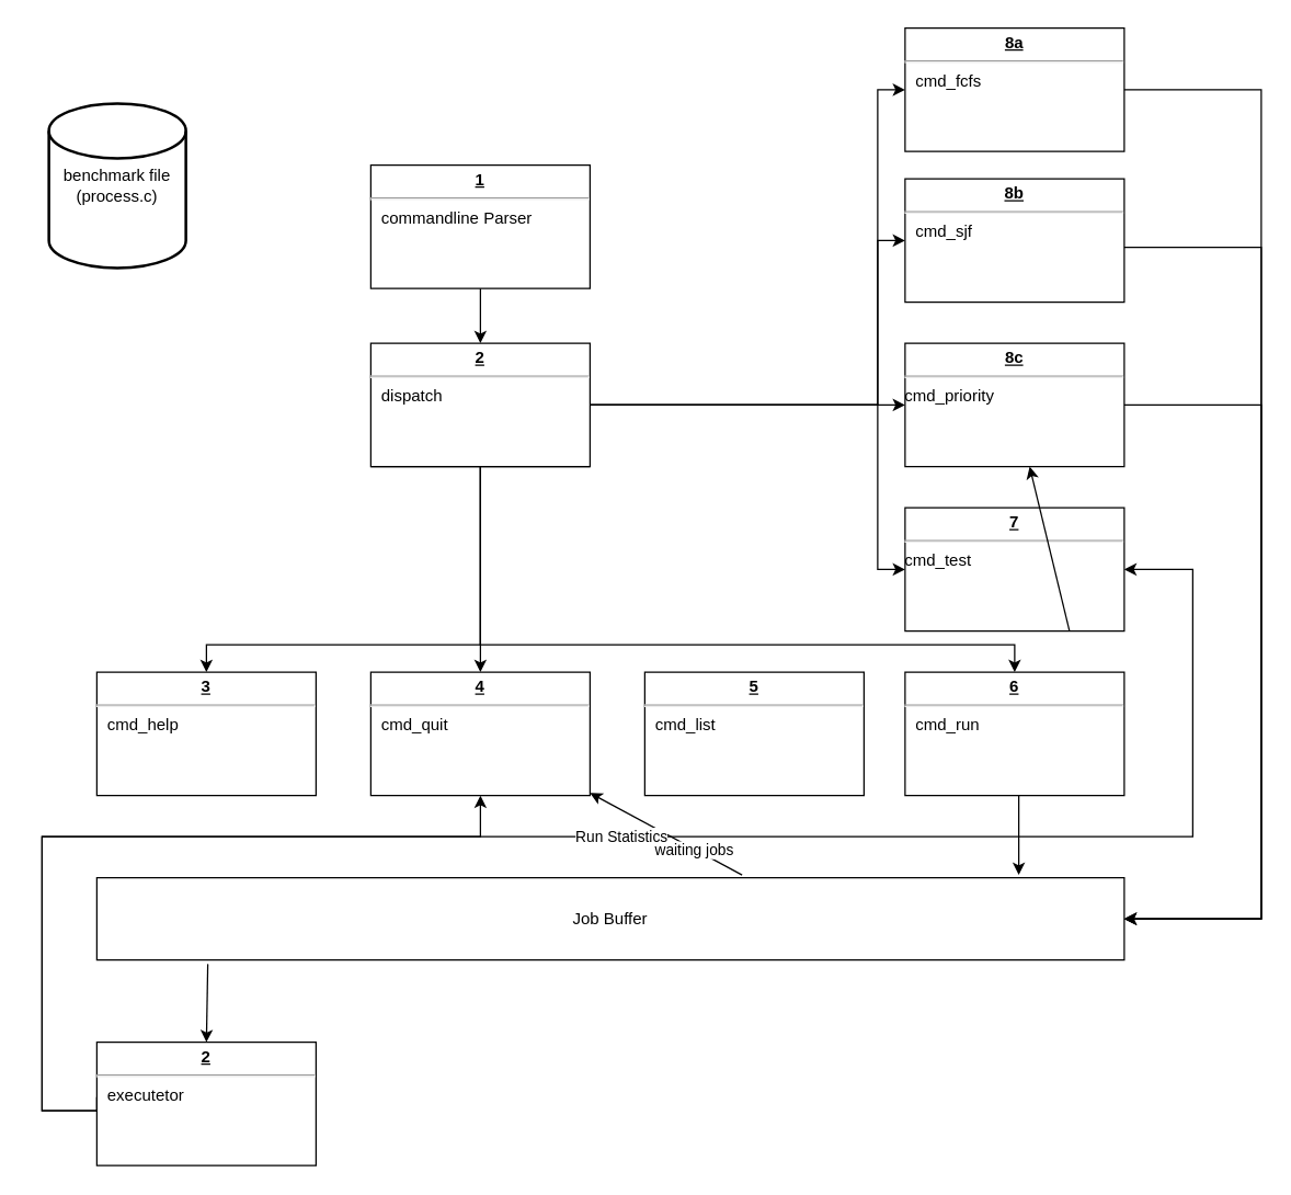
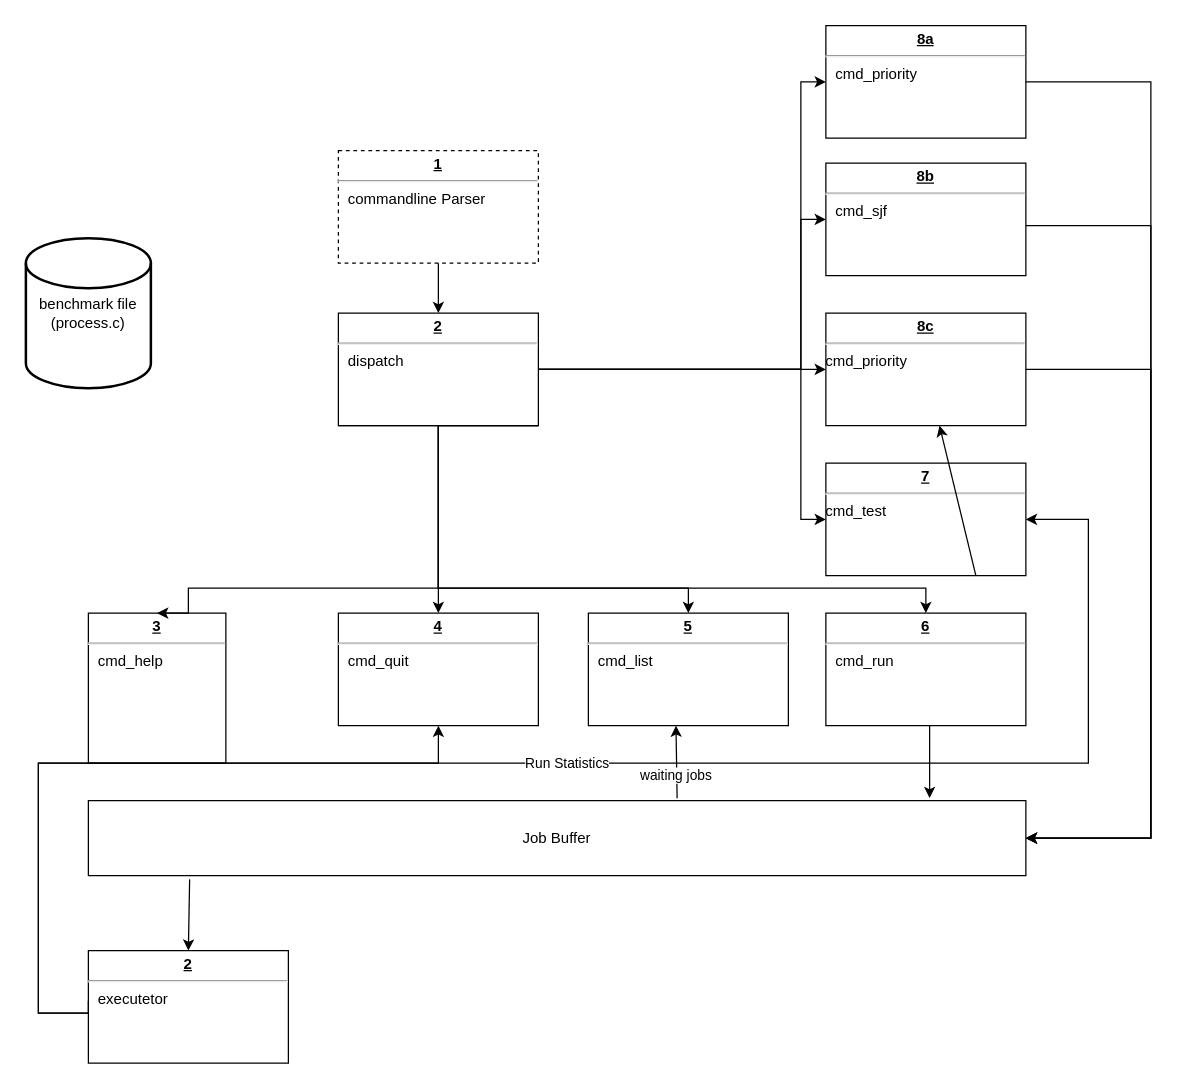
- <mxCell id="11" value="&lt;p style=&quot;margin: 0px ; margin-top: 4px ; text-align: center ; text-decoration: underline&quot;&gt;&lt;b&gt;8a&lt;/b&gt;&lt;/p&gt;&lt;hr&gt;&lt;p style=&quot;margin: 0px ; margin-left: 8px&quot;&gt;cmd_fcfs&lt;/p&gt;" style="verticalAlign=top;align=left;overflow=fill;fontSize=12;fontFamily=Helvetica;html=1;" vertex="1" parent="1"><mxGeometry x="660" y="20" width="160" height="90" as="geometry" /></mxCell>
+ <mxCell id="11" value="&lt;p style=&quot;margin: 0px ; margin-top: 4px ; text-align: center ; text-decoration: underline&quot;&gt;&lt;b&gt;8a&lt;/b&gt;&lt;/p&gt;&lt;hr&gt;&lt;p style=&quot;margin: 0px ; margin-left: 8px&quot;&gt;cmd_priority&lt;/p&gt;" style="verticalAlign=top;align=left;overflow=fill;fontSize=12;fontFamily=Helvetica;html=1;" vertex="1" parent="1"><mxGeometry x="660" y="20" width="160" height="90" as="geometry" /></mxCell>
- <mxCell id="6" value="benchmark file&lt;br&gt;(process.c)" style="strokeWidth=2;html=1;shape=mxgraph.flowchart.database;whiteSpace=wrap;" vertex="1" parent="1"><mxGeometry x="35" y="75" width="100" height="120" as="geometry" /></mxCell>
+ <mxCell id="6" value="benchmark file&lt;br&gt;(process.c)" style="strokeWidth=2;html=1;shape=mxgraph.flowchart.database;whiteSpace=wrap;" vertex="1" parent="1"><mxGeometry x="20" y="190" width="100" height="120" as="geometry" /></mxCell>
- <mxCell id="2" value="&lt;p style=&quot;margin: 0px ; margin-top: 4px ; text-align: center ; text-decoration: underline&quot;&gt;&lt;b&gt;1&lt;/b&gt;&lt;/p&gt;&lt;hr&gt;&lt;p style=&quot;margin: 0px ; margin-left: 8px&quot;&gt;commandline Parser&lt;/p&gt;" style="verticalAlign=top;align=left;overflow=fill;fontSize=12;fontFamily=Helvetica;html=1;" vertex="1" parent="1"><mxGeometry x="270" y="120" width="160" height="90" as="geometry" /></mxCell>
+ <mxCell id="2" value="&lt;p style=&quot;margin: 0px ; margin-top: 4px ; text-align: center ; text-decoration: underline&quot;&gt;&lt;b&gt;1&lt;/b&gt;&lt;/p&gt;&lt;hr&gt;&lt;p style=&quot;margin: 0px ; margin-left: 8px&quot;&gt;commandline Parser&lt;/p&gt;" style="verticalAlign=top;align=left;overflow=fill;fontSize=12;fontFamily=Helvetica;html=1;dashed=1;" vertex="1" parent="1"><mxGeometry x="270" y="120" width="160" height="90" as="geometry" /></mxCell>
+ <mxCell id="3" style="edgeStyle=orthogonalEdgeStyle;rounded=0;orthogonalLoop=1;jettySize=auto;html=1;exitX=1;exitY=1;exitDx=0;exitDy=0;entryX=0.5;entryY=0;entryDx=0;entryDy=0;" edge="1" parent="1" source="4" target="9"><mxGeometry relative="1" as="geometry"><Array as="points"><mxPoint x="350" y="340" /><mxPoint x="350" y="470" /><mxPoint x="550" y="470" /></Array></mxGeometry></mxCell>
- <mxCell id="7" value="&lt;p style=&quot;margin: 0px ; margin-top: 4px ; text-align: center ; text-decoration: underline&quot;&gt;&lt;b&gt;3&lt;/b&gt;&lt;/p&gt;&lt;hr&gt;&lt;p style=&quot;margin: 0px ; margin-left: 8px&quot;&gt;cmd_help&lt;/p&gt;&lt;p style=&quot;margin: 0px ; margin-left: 8px&quot;&gt;&lt;br&gt;&lt;/p&gt;" style="verticalAlign=top;align=left;overflow=fill;fontSize=12;fontFamily=Helvetica;html=1;" vertex="1" parent="1"><mxGeometry x="70" y="490" width="160" height="90" as="geometry" /></mxCell>
+ <mxCell id="7" value="&lt;p style=&quot;margin: 0px ; margin-top: 4px ; text-align: center ; text-decoration: underline&quot;&gt;&lt;b&gt;3&lt;/b&gt;&lt;/p&gt;&lt;hr&gt;&lt;p style=&quot;margin: 0px ; margin-left: 8px&quot;&gt;cmd_help&lt;/p&gt;&lt;p style=&quot;margin: 0px ; margin-left: 8px&quot;&gt;&lt;br&gt;&lt;/p&gt;" style="verticalAlign=top;align=left;overflow=fill;fontSize=12;fontFamily=Helvetica;html=1;" vertex="1" parent="1"><mxGeometry x="70" y="490" width="110" height="120" as="geometry" /></mxCell>
- <mxCell id="28" value="waiting jobs" style="endArrow=classic;html=1;exitX=0.628;exitY=-0.033;exitDx=0;exitDy=0;exitPerimeter=0;" edge="1" parent="1" source="15" target="8"><mxGeometry x="-0.379" y="1" width="50" height="50" relative="1" as="geometry"><mxPoint x="540" y="630" as="sourcePoint" /><mxPoint x="549.5" y="698" as="targetPoint" /><mxPoint as="offset" /></mxGeometry></mxCell>
+ <mxCell id="28" value="waiting jobs" style="endArrow=classic;html=1;entryX=0.438;entryY=1;entryDx=0;entryDy=0;entryPerimeter=0;exitX=0.628;exitY=-0.033;exitDx=0;exitDy=0;exitPerimeter=0;" edge="1" parent="1" source="15" target="9"><mxGeometry x="-0.379" y="1" width="50" height="50" relative="1" as="geometry"><mxPoint x="540" y="630" as="sourcePoint" /><mxPoint x="549.5" y="698" as="targetPoint" /><mxPoint as="offset" /></mxGeometry></mxCell>
